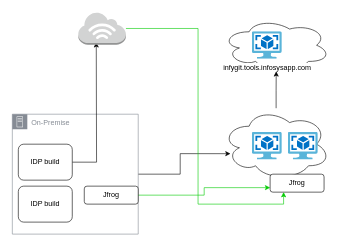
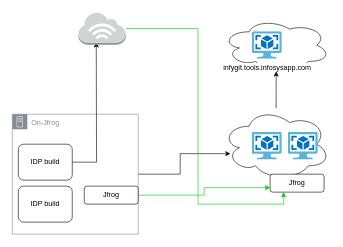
- <mxCell id="3" value="On-Premise" style="outlineConnect=0;gradientColor=none;html=1;whiteSpace=wrap;fontSize=12;fontStyle=0;shape=mxgraph.aws4.group;grIcon=mxgraph.aws4.group_on_premise;strokeColor=#858B94;fillColor=none;verticalAlign=top;align=left;spacingLeft=30;fontColor=#858B94;dashed=0;" parent="1" vertex="1"><mxGeometry x="20" y="190" width="210" height="200" as="geometry" /></mxCell>
+ <mxCell id="3" value="On-Jfrog" style="outlineConnect=0;gradientColor=none;html=1;whiteSpace=wrap;fontSize=12;fontStyle=0;shape=mxgraph.aws4.group;grIcon=mxgraph.aws4.group_on_premise;strokeColor=#858B94;fillColor=none;verticalAlign=top;align=left;spacingLeft=30;fontColor=#858B94;dashed=0;" parent="1" vertex="1"><mxGeometry x="20" y="190" width="210" height="200" as="geometry" /></mxCell>
